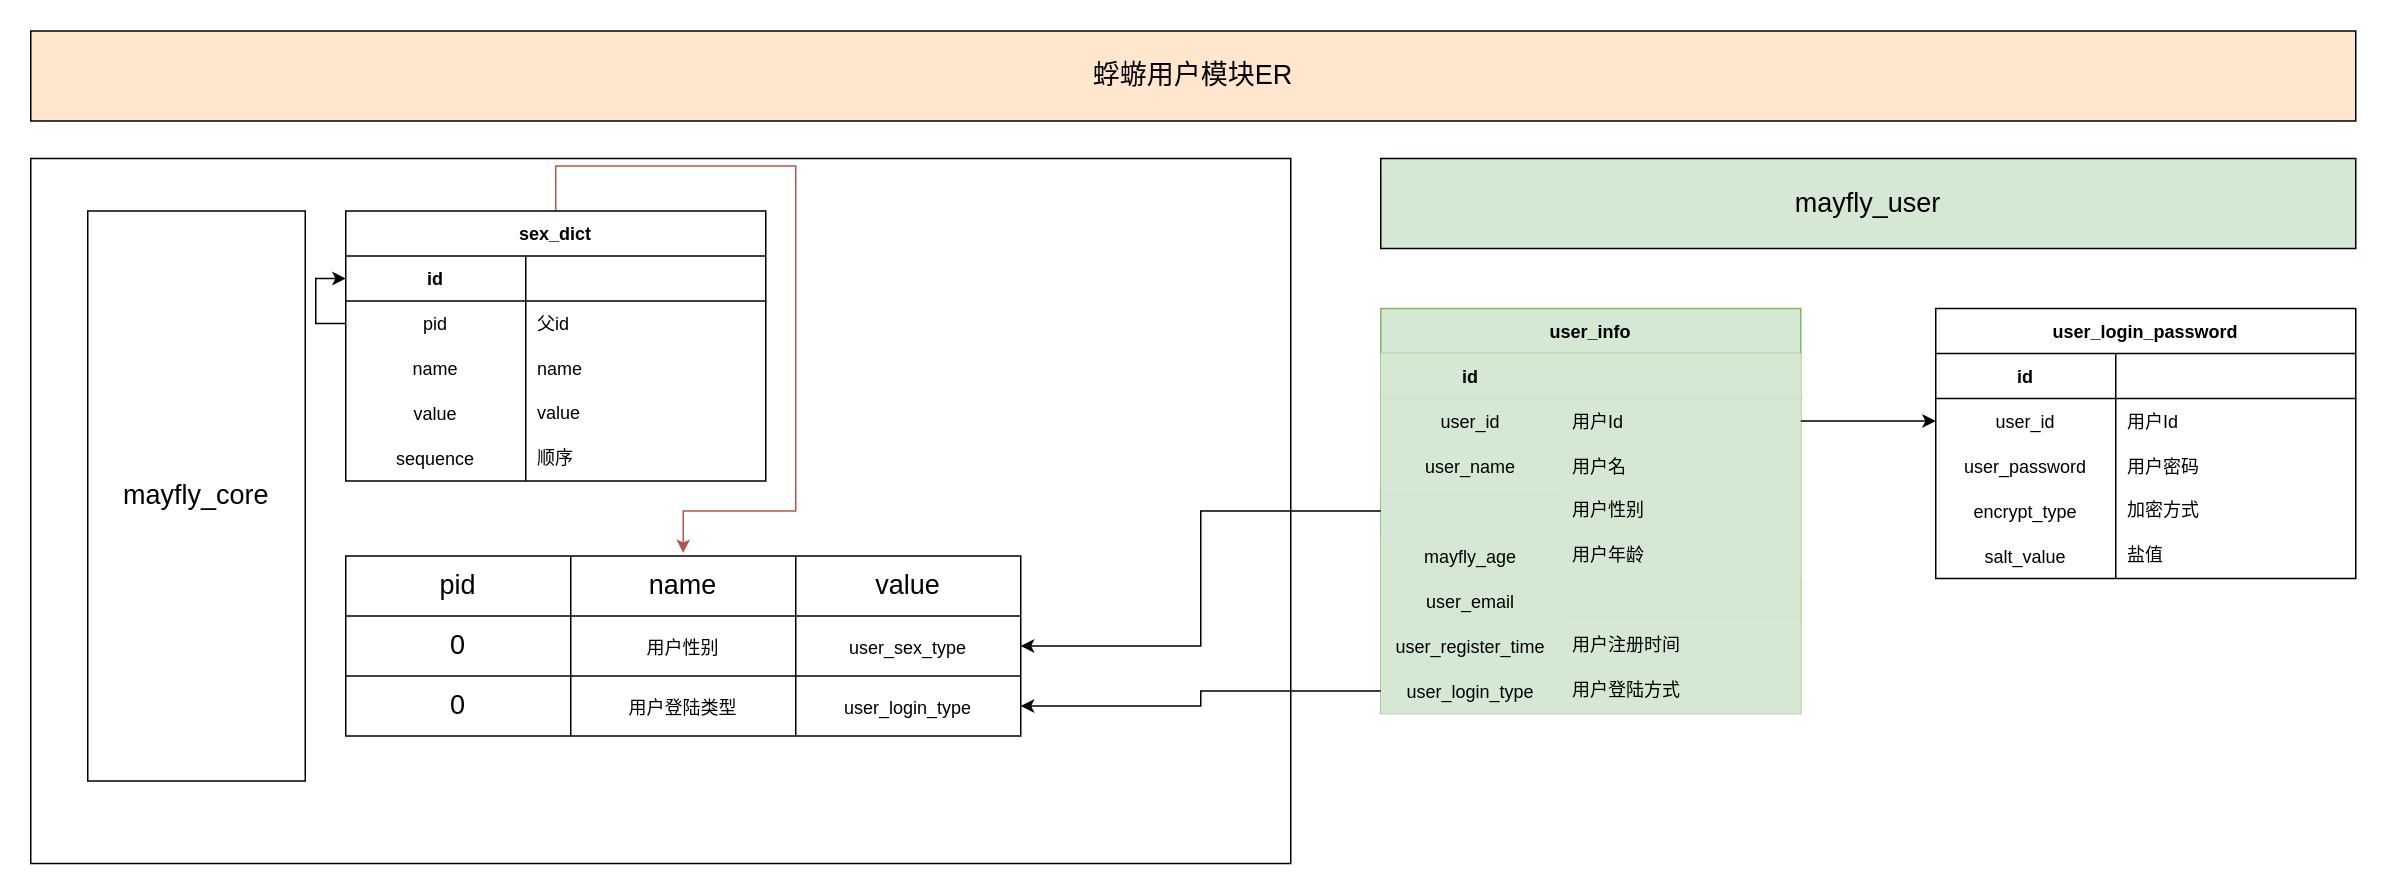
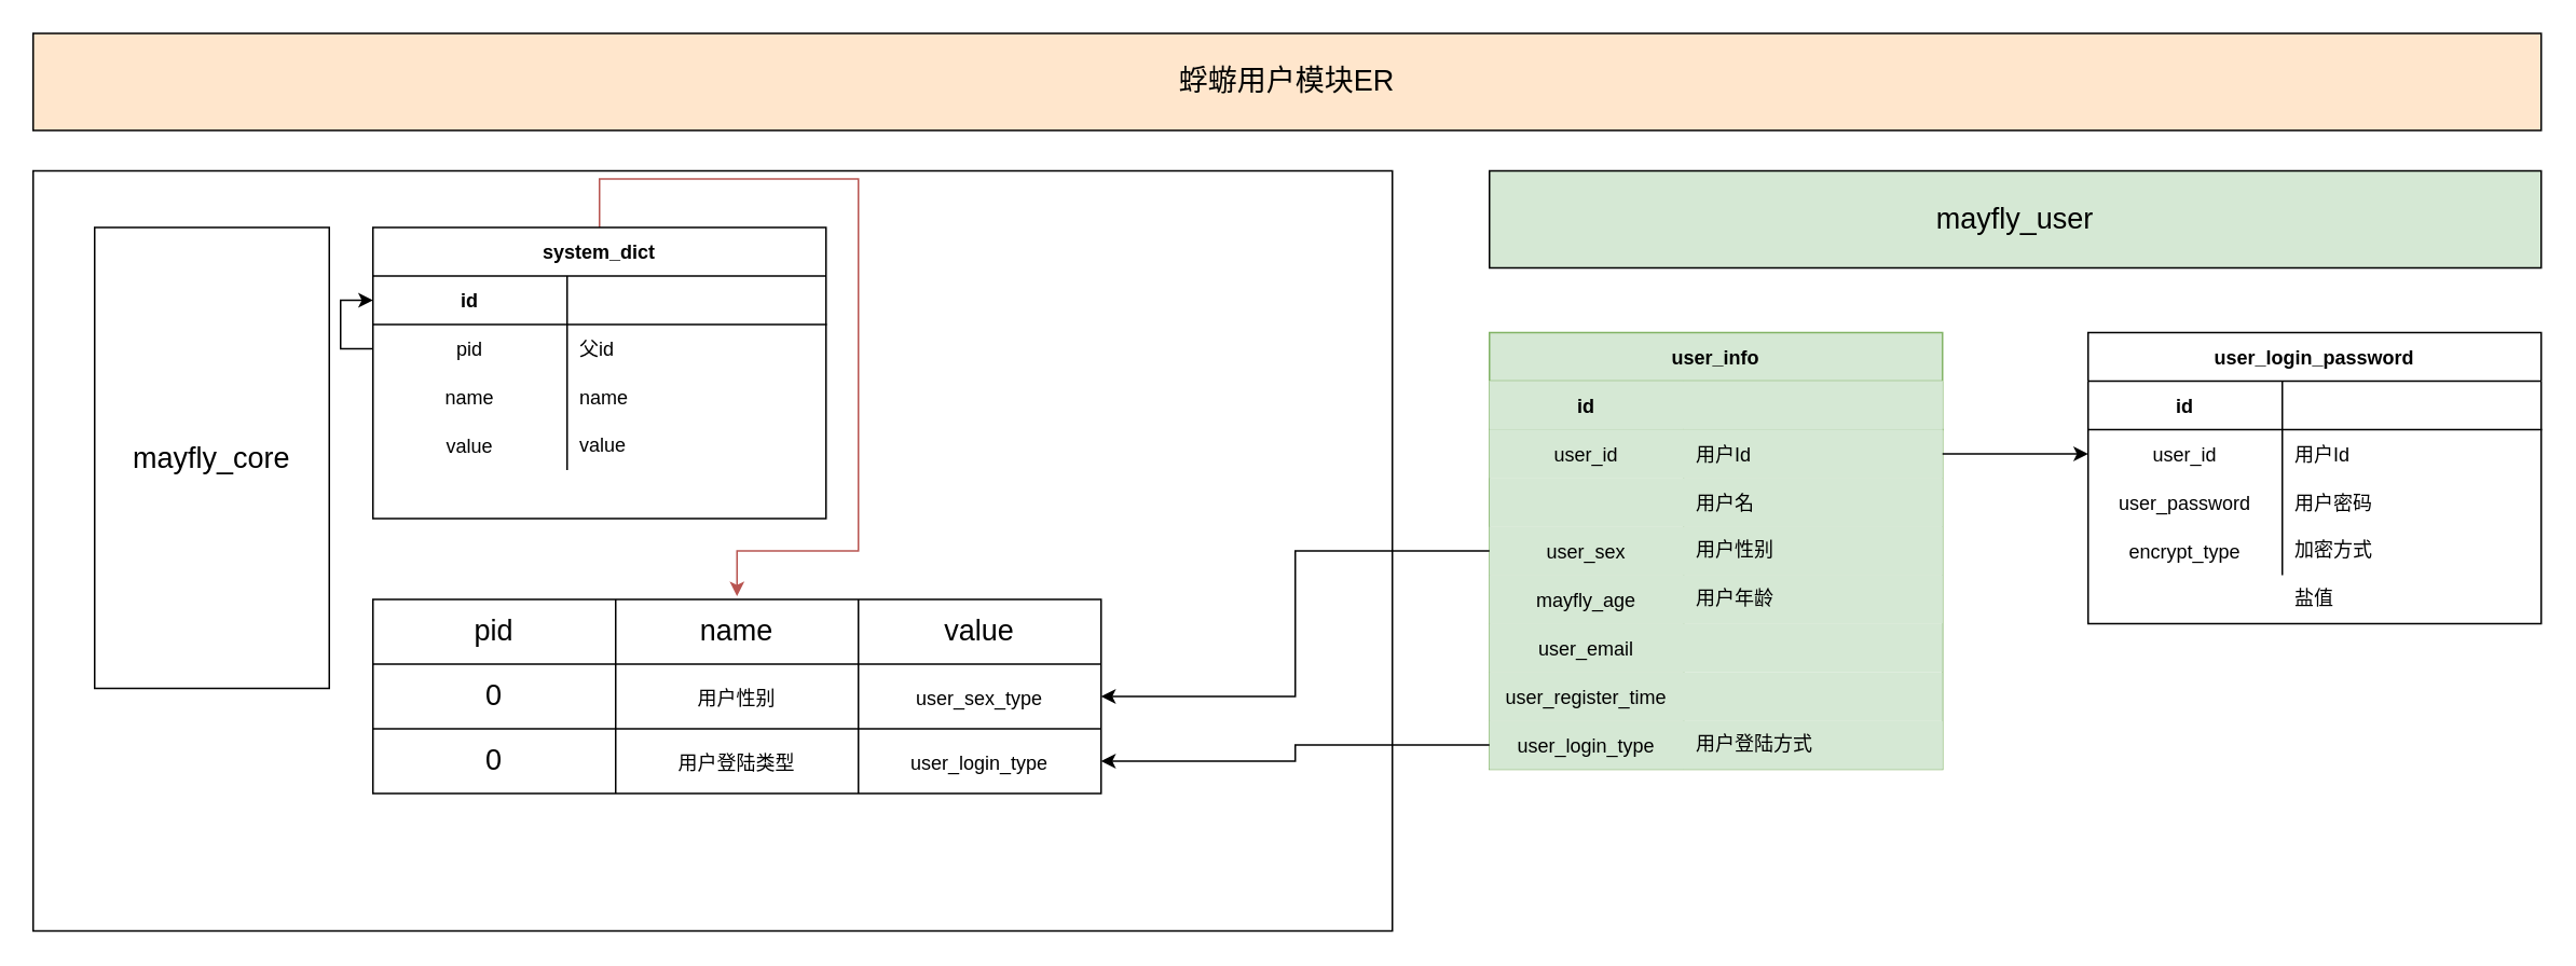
- <mxCell id="47" value="sex_dict" style="shape=table;startSize=30;container=1;collapsible=1;childLayout=tableLayout;fixedRows=1;rowLines=0;fontStyle=1;align=center;resizeLast=1;" vertex="1" parent="1"><mxGeometry x="230" y="140" width="280" height="180" as="geometry" /></mxCell>
+ <mxCell id="47" value="system_dict" style="shape=table;startSize=30;container=1;collapsible=1;childLayout=tableLayout;fixedRows=1;rowLines=0;fontStyle=1;align=center;resizeLast=1;" vertex="1" parent="1"><mxGeometry x="230" y="140" width="280" height="180" as="geometry" /></mxCell>
- <mxCell id="62" value="sequence" style="shape=partialRectangle;overflow=hidden;connectable=0;fillColor=none;top=0;left=0;bottom=0;right=0;" vertex="1" parent="61"><mxGeometry width="120" height="30" as="geometry"><mxRectangle width="120" height="30" as="alternateBounds" /></mxGeometry></mxCell>
- <mxCell id="63" value="顺序" style="shape=partialRectangle;overflow=hidden;connectable=0;fillColor=none;top=0;left=0;bottom=0;right=0;align=left;spacingLeft=6;html=1;labelBorderColor=none;labelBackgroundColor=none;" vertex="1" parent="61"><mxGeometry x="120" width="160" height="30" as="geometry"><mxRectangle width="160" height="30" as="alternateBounds" /></mxGeometry></mxCell>
- <mxCell id="12" value="user_name" style="shape=partialRectangle;overflow=hidden;connectable=0;fillColor=#d5e8d4;top=0;left=0;bottom=0;right=0;strokeColor=#82b366;" vertex="1" parent="11"><mxGeometry width="120" height="30" as="geometry"><mxRectangle width="120" height="30" as="alternateBounds" /></mxGeometry></mxCell>
- <mxCell id="44" value="mayfly_core" style="rounded=0;whiteSpace=wrap;html=1;fontSize=18;" vertex="1" parent="1"><mxGeometry x="58" y="140" width="145" height="380" as="geometry" /></mxCell>
+ <mxCell id="44" value="mayfly_core" style="rounded=0;whiteSpace=wrap;html=1;fontSize=18;" vertex="1" parent="1"><mxGeometry x="58" y="140" width="145" height="285" as="geometry" /></mxCell>
+ <mxCell id="15" value="user_sex" style="shape=partialRectangle;overflow=hidden;connectable=0;fillColor=#d5e8d4;top=0;left=0;bottom=0;right=0;strokeColor=#82b366;" vertex="1" parent="14"><mxGeometry width="120" height="30" as="geometry"><mxRectangle width="120" height="30" as="alternateBounds" /></mxGeometry></mxCell>
- <mxCell id="42" value="salt_value" style="shape=partialRectangle;overflow=hidden;connectable=0;fillColor=none;top=0;left=0;bottom=0;right=0;" vertex="1" parent="41"><mxGeometry width="120" height="30" as="geometry"><mxRectangle width="120" height="30" as="alternateBounds" /></mxGeometry></mxCell>
- <mxCell id="24" value="用户注册时间" style="shape=partialRectangle;overflow=hidden;connectable=0;fillColor=#d5e8d4;top=0;left=0;bottom=0;right=0;align=left;spacingLeft=6;html=1;labelBorderColor=none;labelBackgroundColor=none;strokeColor=#82b366;" vertex="1" parent="22"><mxGeometry x="120" width="160" height="30" as="geometry"><mxRectangle width="160" height="30" as="alternateBounds" /></mxGeometry></mxCell>
